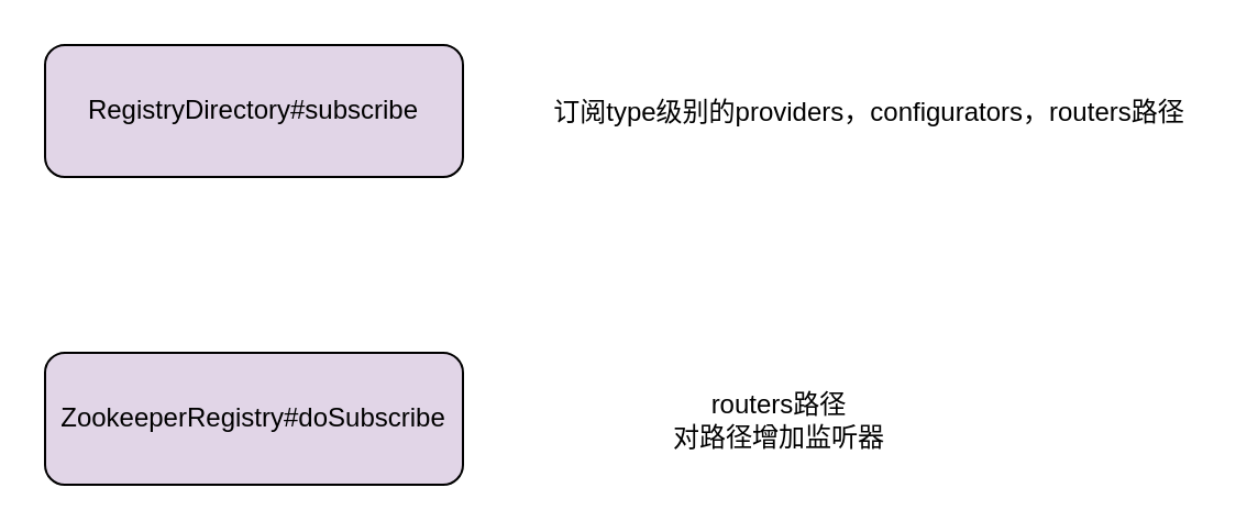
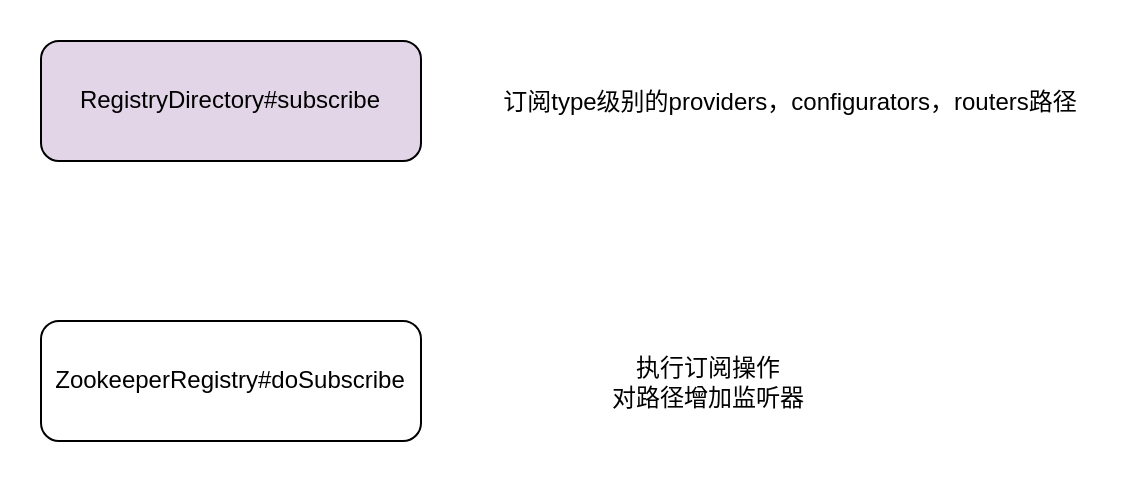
- <mxCell id="4" value="ZookeeperRegistry#doSubscribe" style="rounded=1;whiteSpace=wrap;html=1;fillColor=#e1d5e7;" vertex="1" parent="1"><mxGeometry x="20" y="160" width="190" height="60" as="geometry" /></mxCell>
+ <mxCell id="4" value="ZookeeperRegistry#doSubscribe" style="rounded=1;whiteSpace=wrap;html=1;" vertex="1" parent="1"><mxGeometry x="20" y="160" width="190" height="60" as="geometry" /></mxCell>
- <mxCell id="5" value="routers路径&lt;br&gt;对路径增加监听器" style="text;html=1;strokeColor=none;fillColor=none;align=center;verticalAlign=middle;whiteSpace=wrap;rounded=0;" vertex="1" parent="1"><mxGeometry x="199" y="190" width="310" as="geometry" /></mxCell>
+ <mxCell id="5" value="执行订阅操作&lt;br&gt;对路径增加监听器" style="text;html=1;strokeColor=none;fillColor=none;align=center;verticalAlign=middle;whiteSpace=wrap;rounded=0;" vertex="1" parent="1"><mxGeometry x="199" y="190" width="310" as="geometry" /></mxCell>
